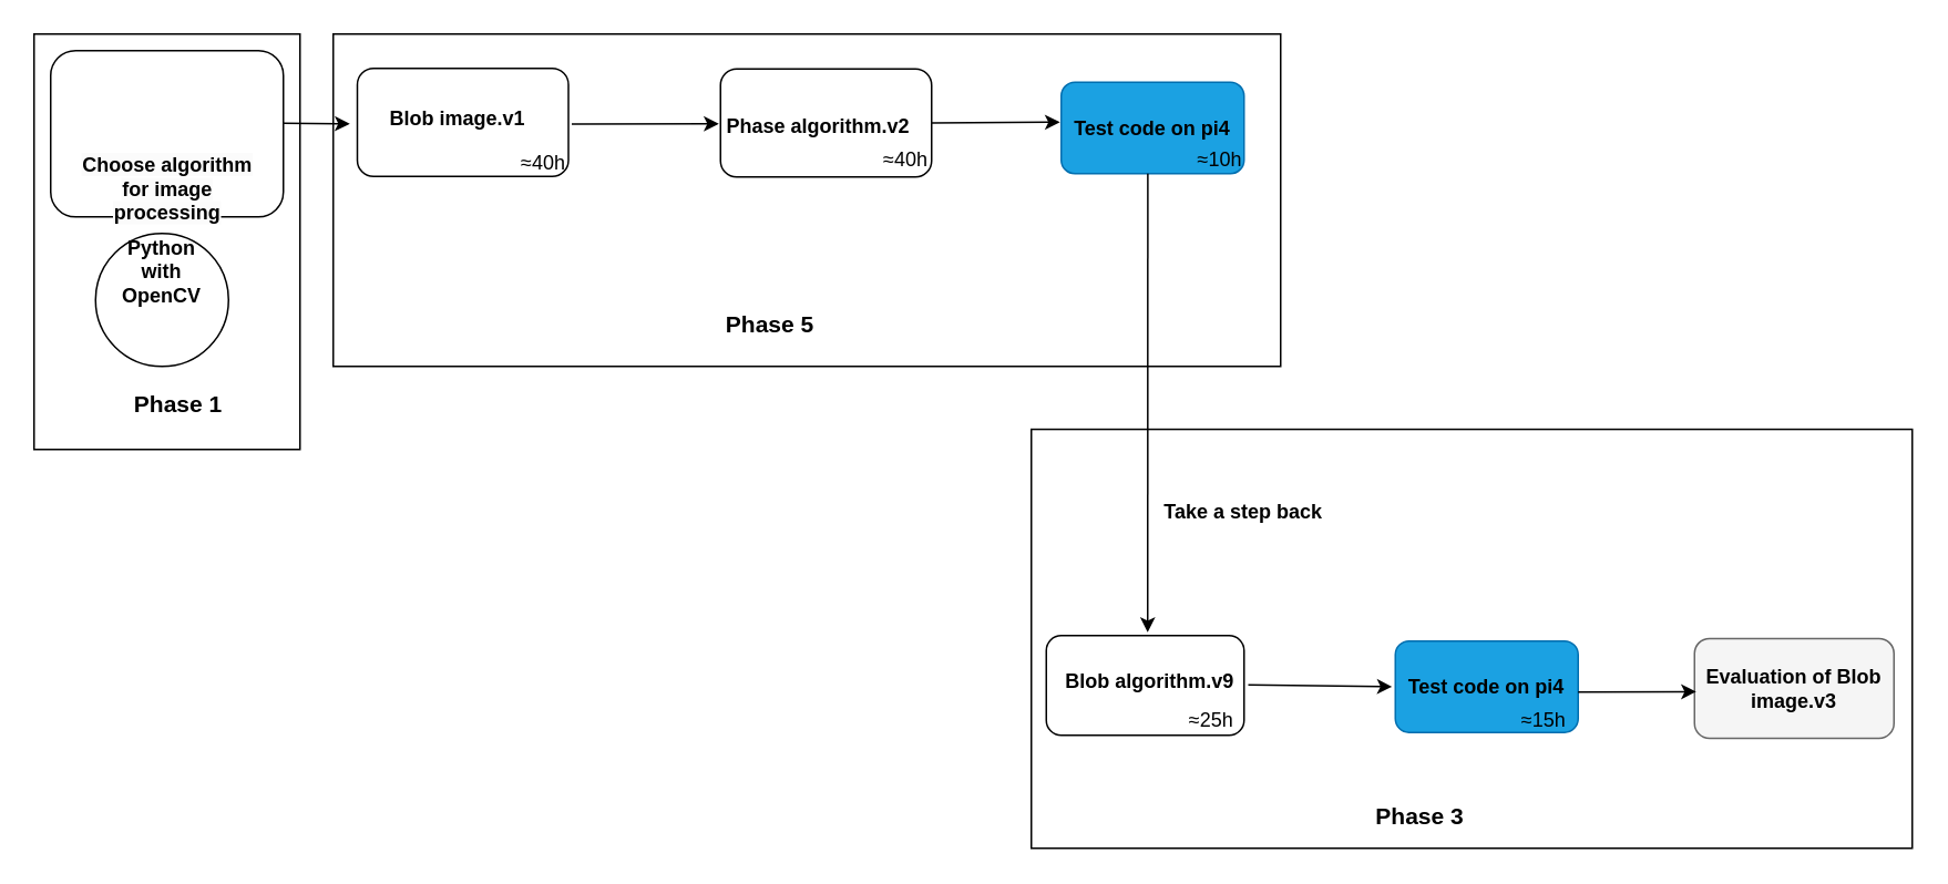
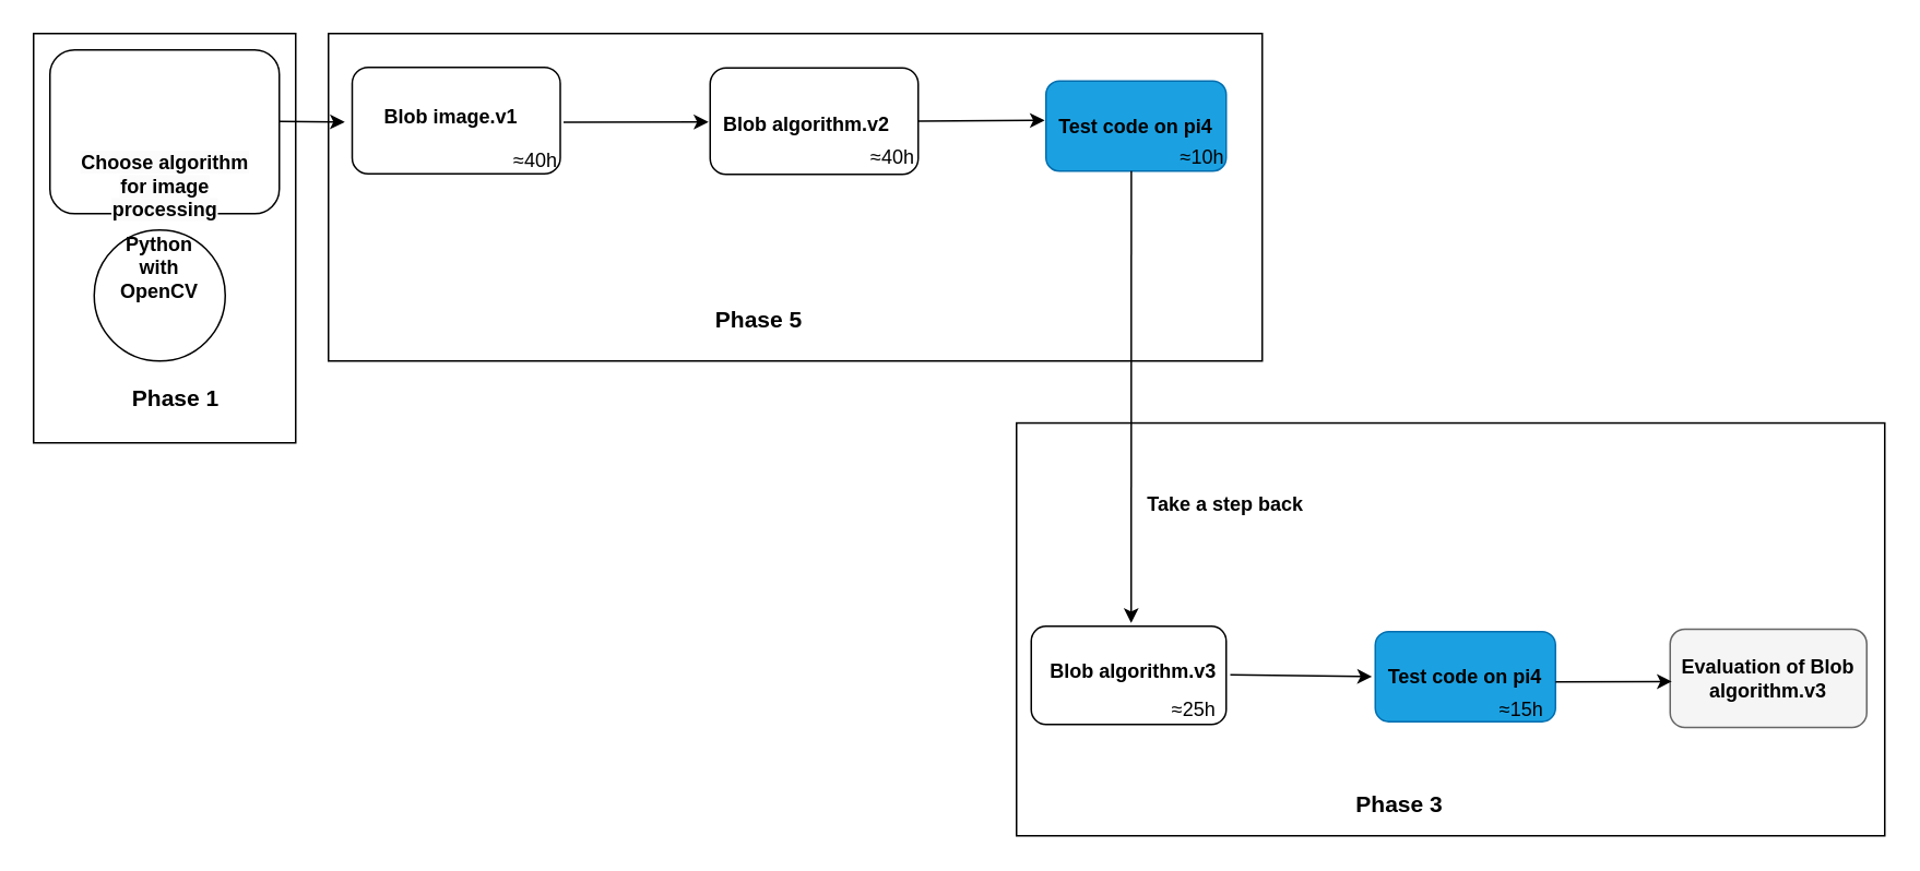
- <mxCell id="6" value="&lt;b&gt;Phase algorithm.v2&lt;/b&gt;" style="text;html=1;strokeColor=none;fillColor=none;align=center;verticalAlign=middle;whiteSpace=wrap;rounded=0;" parent="1" vertex="1"><mxGeometry x="432" y="46" width="120" height="60" as="geometry" /></mxCell>
+ <mxCell id="6" value="&lt;b&gt;Blob algorithm.v2&lt;/b&gt;" style="text;html=1;strokeColor=none;fillColor=none;align=center;verticalAlign=middle;whiteSpace=wrap;rounded=0;" parent="1" vertex="1"><mxGeometry x="432" y="46" width="120" height="60" as="geometry" /></mxCell>
- <mxCell id="13" value="&lt;b&gt;Blob algorithm.v9&lt;/b&gt;" style="text;html=1;strokeColor=none;fillColor=none;align=center;verticalAlign=middle;whiteSpace=wrap;rounded=0;" parent="1" vertex="1"><mxGeometry x="634" y="394.78" width="115" height="30" as="geometry" /></mxCell>
+ <mxCell id="13" value="&lt;b&gt;Blob algorithm.v3&lt;/b&gt;" style="text;html=1;strokeColor=none;fillColor=none;align=center;verticalAlign=middle;whiteSpace=wrap;rounded=0;" parent="1" vertex="1"><mxGeometry x="634" y="394.78" width="115" height="30" as="geometry" /></mxCell>
- <mxCell id="33" value="&lt;b&gt;Evaluation of Blob image.v3&lt;/b&gt;" style="text;html=1;strokeColor=none;fillColor=none;align=center;verticalAlign=middle;whiteSpace=wrap;rounded=0;" vertex="1" parent="1"><mxGeometry x="1024" y="398.78" width="110" height="30" as="geometry" /></mxCell>
+ <mxCell id="33" value="&lt;b&gt;Evaluation of Blob algorithm.v3&lt;/b&gt;" style="text;html=1;strokeColor=none;fillColor=none;align=center;verticalAlign=middle;whiteSpace=wrap;rounded=0;" vertex="1" parent="1"><mxGeometry x="1024" y="398.78" width="110" height="30" as="geometry" /></mxCell>
